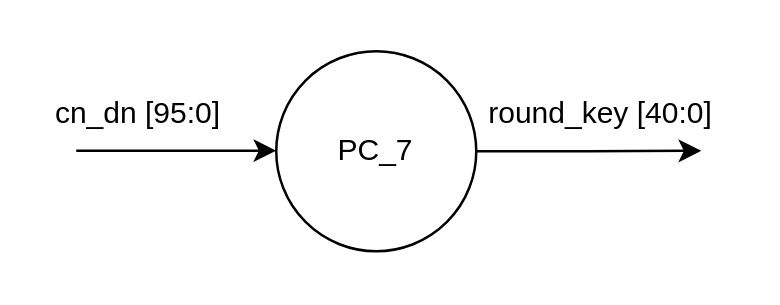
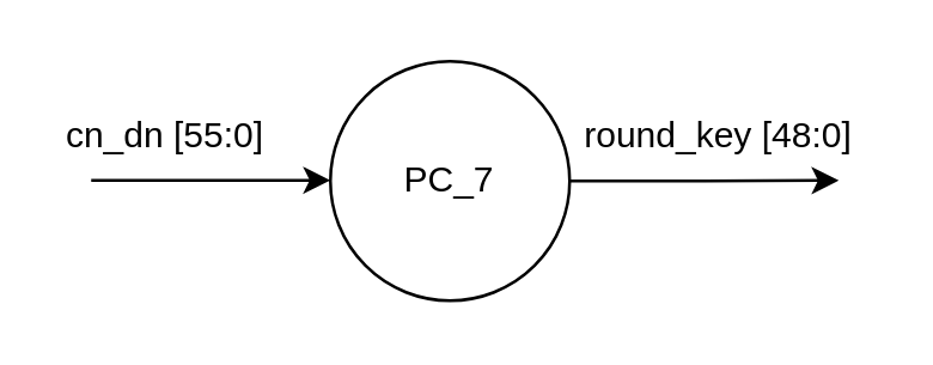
- <mxCell id="6" value="cn_dn [95:0]" style="text;html=1;align=center;verticalAlign=middle;whiteSpace=wrap;rounded=0;" vertex="1" parent="1"><mxGeometry x="20" y="30" width="70" height="30" as="geometry" /></mxCell>
+ <mxCell id="6" value="cn_dn [55:0]" style="text;html=1;align=center;verticalAlign=middle;whiteSpace=wrap;rounded=0;" vertex="1" parent="1"><mxGeometry x="20" y="30" width="70" height="30" as="geometry" /></mxCell>
- <mxCell id="7" value="round_key [40:0]" style="text;html=1;align=center;verticalAlign=middle;whiteSpace=wrap;rounded=0;" vertex="1" parent="1"><mxGeometry x="190" y="30" width="100" height="30" as="geometry" /></mxCell>
+ <mxCell id="7" value="round_key [48:0]" style="text;html=1;align=center;verticalAlign=middle;whiteSpace=wrap;rounded=0;" vertex="1" parent="1"><mxGeometry x="190" y="30" width="100" height="30" as="geometry" /></mxCell>
